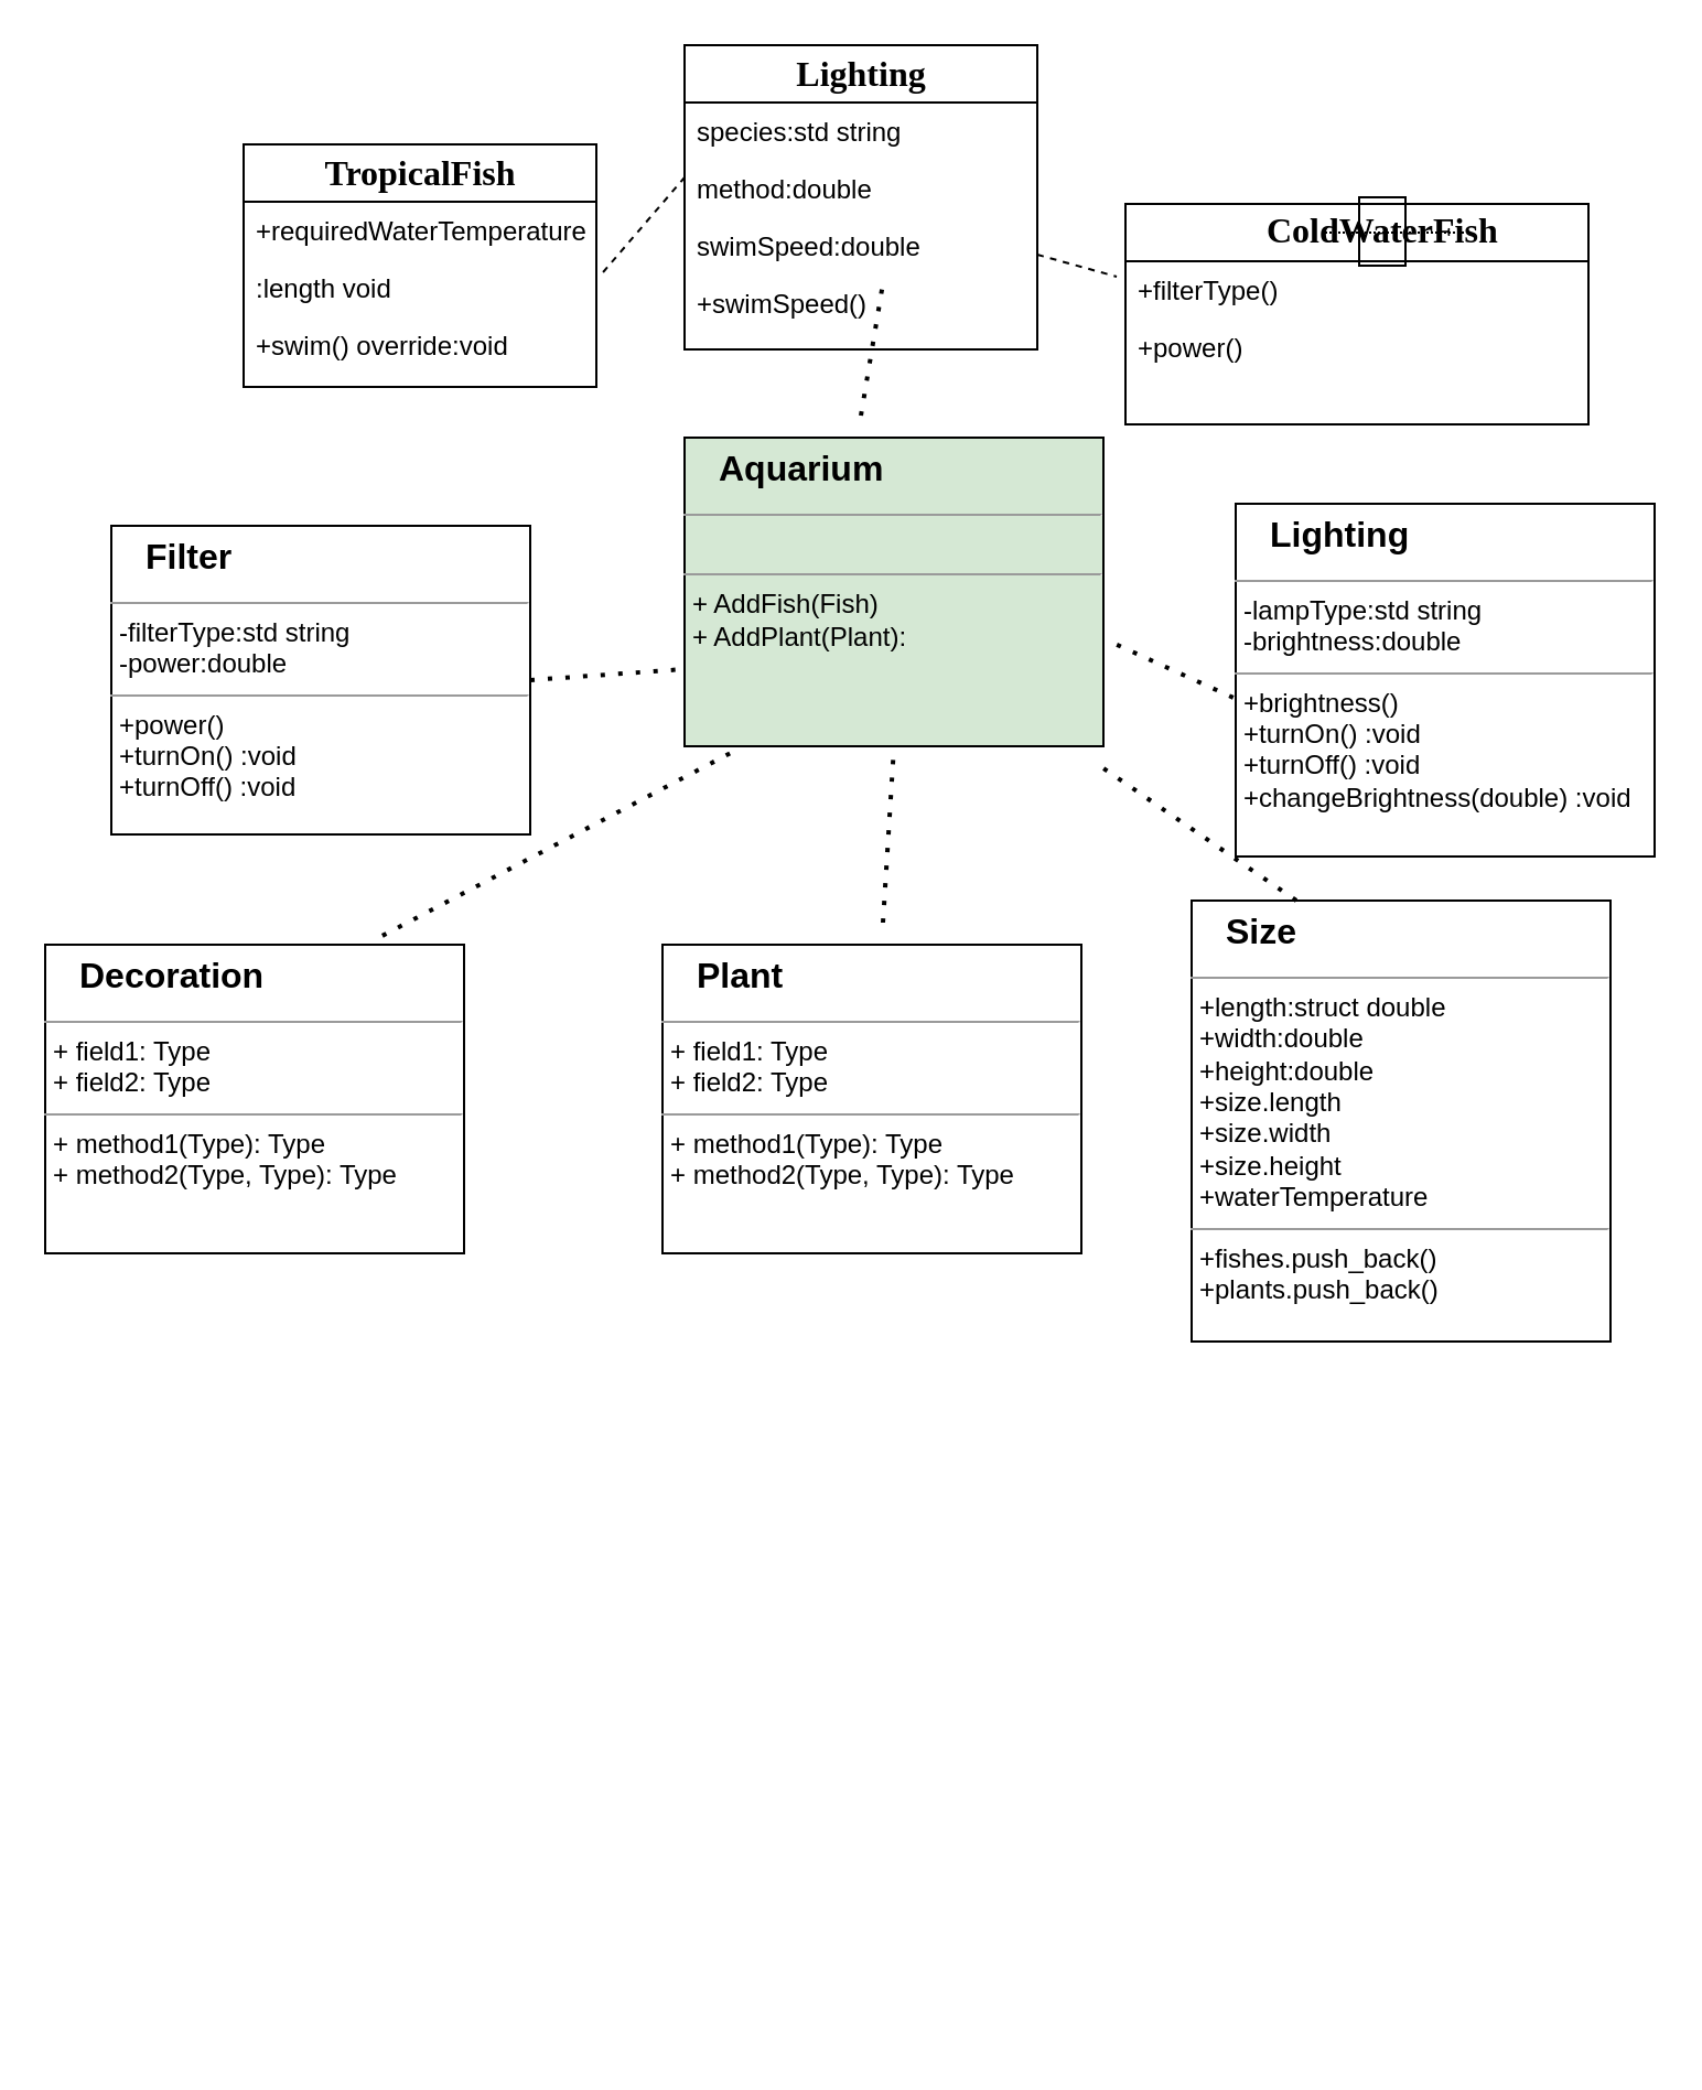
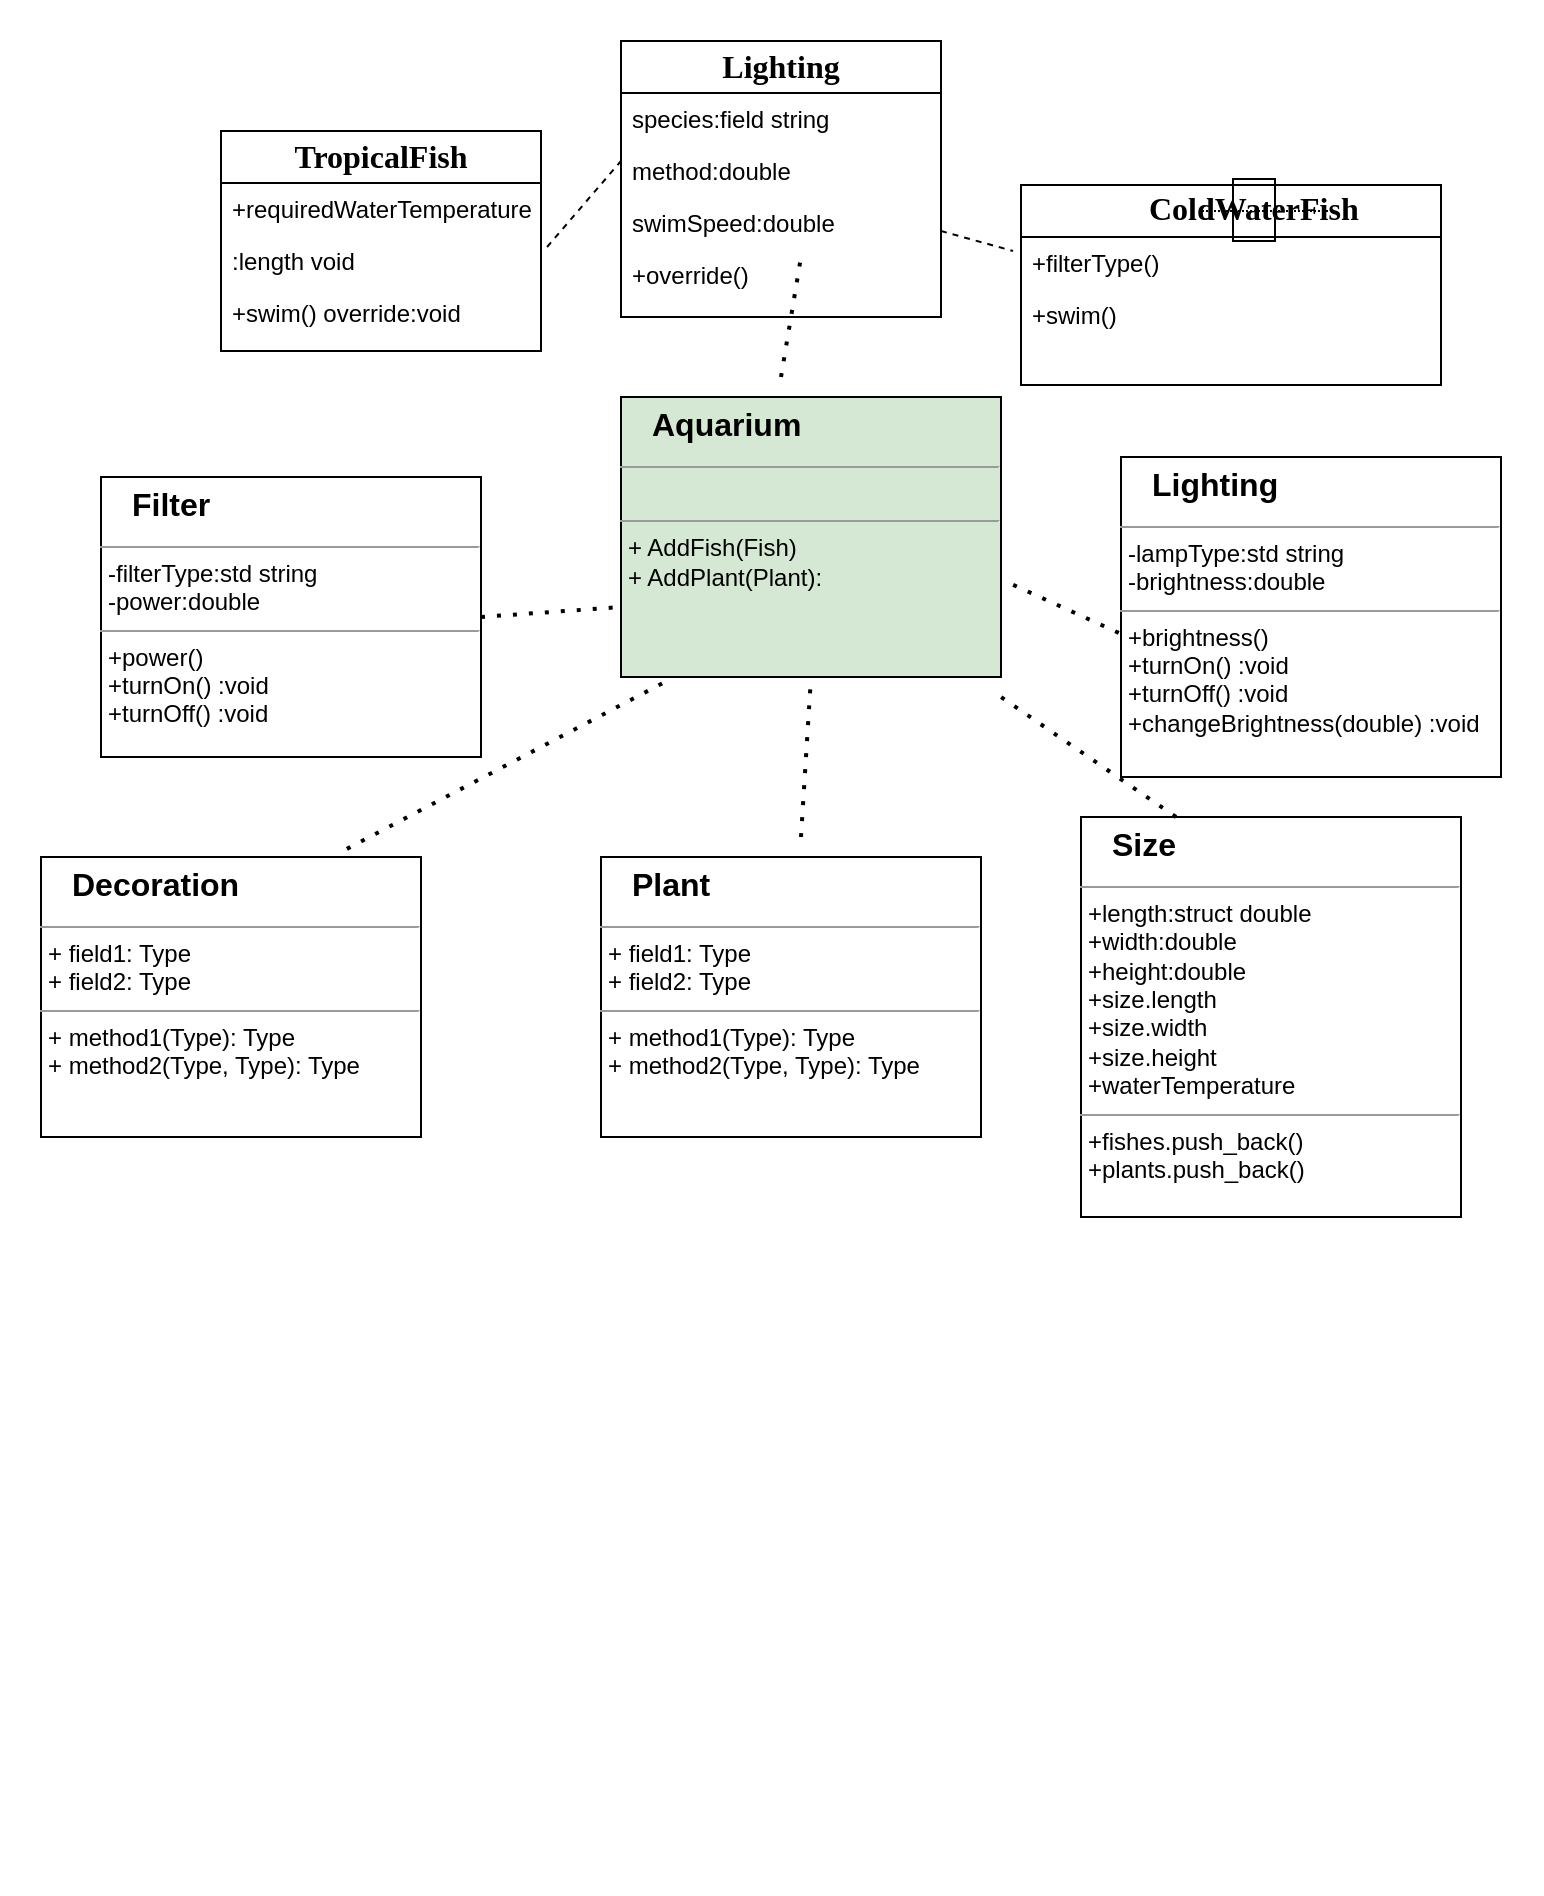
- <mxCell id="4" value="species:std  string" style="text;html=1;strokeColor=none;fillColor=none;align=left;verticalAlign=top;spacingLeft=4;spacingRight=4;whiteSpace=wrap;overflow=hidden;rotatable=0;points=[[0,0.5],[1,0.5]];portConstraint=eastwest;" parent="3" vertex="1"><mxGeometry y="26" width="160" height="26" as="geometry" /></mxCell>
+ <mxCell id="4" value="species:field  string" style="text;html=1;strokeColor=none;fillColor=none;align=left;verticalAlign=top;spacingLeft=4;spacingRight=4;whiteSpace=wrap;overflow=hidden;rotatable=0;points=[[0,0.5],[1,0.5]];portConstraint=eastwest;" parent="3" vertex="1"><mxGeometry y="26" width="160" height="26" as="geometry" /></mxCell>
- <mxCell id="7" value="+swimSpeed() " style="text;html=1;strokeColor=none;fillColor=none;align=left;verticalAlign=top;spacingLeft=4;spacingRight=4;whiteSpace=wrap;overflow=hidden;rotatable=0;points=[[0,0.5],[1,0.5]];portConstraint=eastwest;" parent="3" vertex="1"><mxGeometry y="104" width="160" height="26" as="geometry" /></mxCell>
+ <mxCell id="7" value="+override() " style="text;html=1;strokeColor=none;fillColor=none;align=left;verticalAlign=top;spacingLeft=4;spacingRight=4;whiteSpace=wrap;overflow=hidden;rotatable=0;points=[[0,0.5],[1,0.5]];portConstraint=eastwest;" parent="3" vertex="1"><mxGeometry y="104" width="160" height="26" as="geometry" /></mxCell>
- <mxCell id="15" value="+power() &lt;br&gt;" style="text;html=1;strokeColor=none;fillColor=none;align=left;verticalAlign=top;spacingLeft=4;spacingRight=4;whiteSpace=wrap;overflow=hidden;rotatable=0;points=[[0,0.5],[1,0.5]];portConstraint=eastwest;" parent="13" vertex="1"><mxGeometry y="52" width="210" height="48" as="geometry" /></mxCell>
+ <mxCell id="15" value="+swim() &lt;br&gt;" style="text;html=1;strokeColor=none;fillColor=none;align=left;verticalAlign=top;spacingLeft=4;spacingRight=4;whiteSpace=wrap;overflow=hidden;rotatable=0;points=[[0,0.5],[1,0.5]];portConstraint=eastwest;" parent="13" vertex="1"><mxGeometry y="52" width="210" height="48" as="geometry" /></mxCell>
